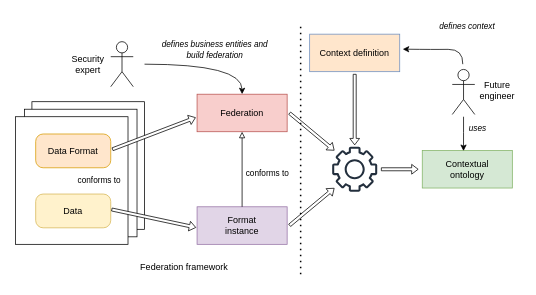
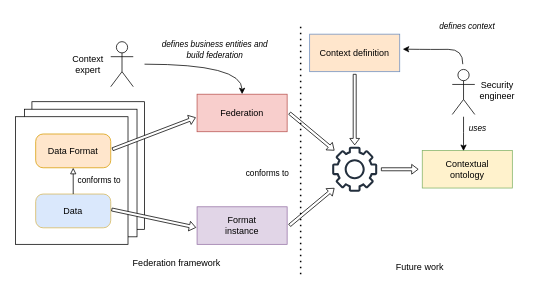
- <mxCell id="12" value="Security expert" style="text;html=1;strokeColor=none;fillColor=none;align=center;verticalAlign=middle;whiteSpace=wrap;rounded=0;fontSize=12;" vertex="1" parent="1"><mxGeometry x="87" y="70" width="60" height="30" as="geometry" /></mxCell>
+ <mxCell id="12" value="Context expert" style="text;html=1;strokeColor=none;fillColor=none;align=center;verticalAlign=middle;whiteSpace=wrap;rounded=0;fontSize=12;" vertex="1" parent="1"><mxGeometry x="87" y="70" width="60" height="30" as="geometry" /></mxCell>
- <mxCell id="20" value="Future engineer" style="text;html=1;strokeColor=none;fillColor=none;align=center;verticalAlign=middle;whiteSpace=wrap;rounded=0;fontSize=12;" vertex="1" parent="1"><mxGeometry x="632" y="105" width="60" height="30" as="geometry" /></mxCell>
+ <mxCell id="20" value="Security engineer" style="text;html=1;strokeColor=none;fillColor=none;align=center;verticalAlign=middle;whiteSpace=wrap;rounded=0;fontSize=12;" vertex="1" parent="1"><mxGeometry x="632" y="105" width="60" height="30" as="geometry" /></mxCell>
- <mxCell id="17" value="Contextual &lt;br&gt;ontology" style="rounded=0;whiteSpace=wrap;html=1;fillColor=#d5e8d4;strokeColor=#82b366;" vertex="1" parent="1"><mxGeometry x="562" y="200" width="120" height="50" as="geometry" /></mxCell>
+ <mxCell id="17" value="Contextual &lt;br&gt;ontology" style="rounded=0;whiteSpace=wrap;html=1;fillColor=#fff2cc;strokeColor=#82b366;" vertex="1" parent="1"><mxGeometry x="562" y="200" width="120" height="50" as="geometry" /></mxCell>
- <mxCell id="14" value="" style="endArrow=block;html=1;rounded=0;exitX=0.5;exitY=0;exitDx=0;exitDy=0;entryX=0.5;entryY=1;entryDx=0;entryDy=0;endFill=0;" edge="1" parent="1" source="13" target="11"><mxGeometry width="50" height="50" relative="1" as="geometry"><mxPoint x="317" y="245" as="sourcePoint" /><mxPoint x="317" y="215" as="targetPoint" /></mxGeometry></mxCell>
+ <mxCell id="8" value="" style="endArrow=block;html=1;rounded=0;exitX=0.5;exitY=0;exitDx=0;exitDy=0;entryX=0.5;entryY=1;entryDx=0;entryDy=0;endFill=0;" edge="1" parent="1" source="7" target="6"><mxGeometry width="50" height="50" relative="1" as="geometry"><mxPoint x="272" y="205" as="sourcePoint" /><mxPoint x="322" y="155" as="targetPoint" /></mxGeometry></mxCell>
- <mxCell id="7" value="Data" style="rounded=1;whiteSpace=wrap;html=1;arcSize=22;fontSize=12;fillColor=#fff2cc;strokeColor=#d6b656;" vertex="1" parent="1"><mxGeometry x="47" y="258" width="100" height="45" as="geometry" /></mxCell>
+ <mxCell id="7" value="Data" style="rounded=1;whiteSpace=wrap;html=1;arcSize=22;fontSize=12;fillColor=#dae8fc;strokeColor=#d6b656;" vertex="1" parent="1"><mxGeometry x="47" y="258" width="100" height="45" as="geometry" /></mxCell>
- <mxCell id="33" value="Federation framework" style="text;html=1;strokeColor=none;fillColor=none;align=center;verticalAlign=middle;whiteSpace=wrap;rounded=0;fontSize=12;" vertex="1" parent="1"><mxGeometry x="170" y="341" width="150" height="30" as="geometry" /></mxCell>
+ <mxCell id="33" value="Federation framework" style="text;html=1;strokeColor=none;fillColor=none;align=center;verticalAlign=middle;whiteSpace=wrap;rounded=0;fontSize=12;" vertex="1" parent="1"><mxGeometry x="160" y="336" width="150" height="30" as="geometry" /></mxCell>
+ <mxCell id="34" value="Future work" style="text;html=1;strokeColor=none;fillColor=none;align=center;verticalAlign=middle;whiteSpace=wrap;rounded=0;fontSize=12;" vertex="1" parent="1"><mxGeometry x="484" y="341" width="150" height="30" as="geometry" /></mxCell>
